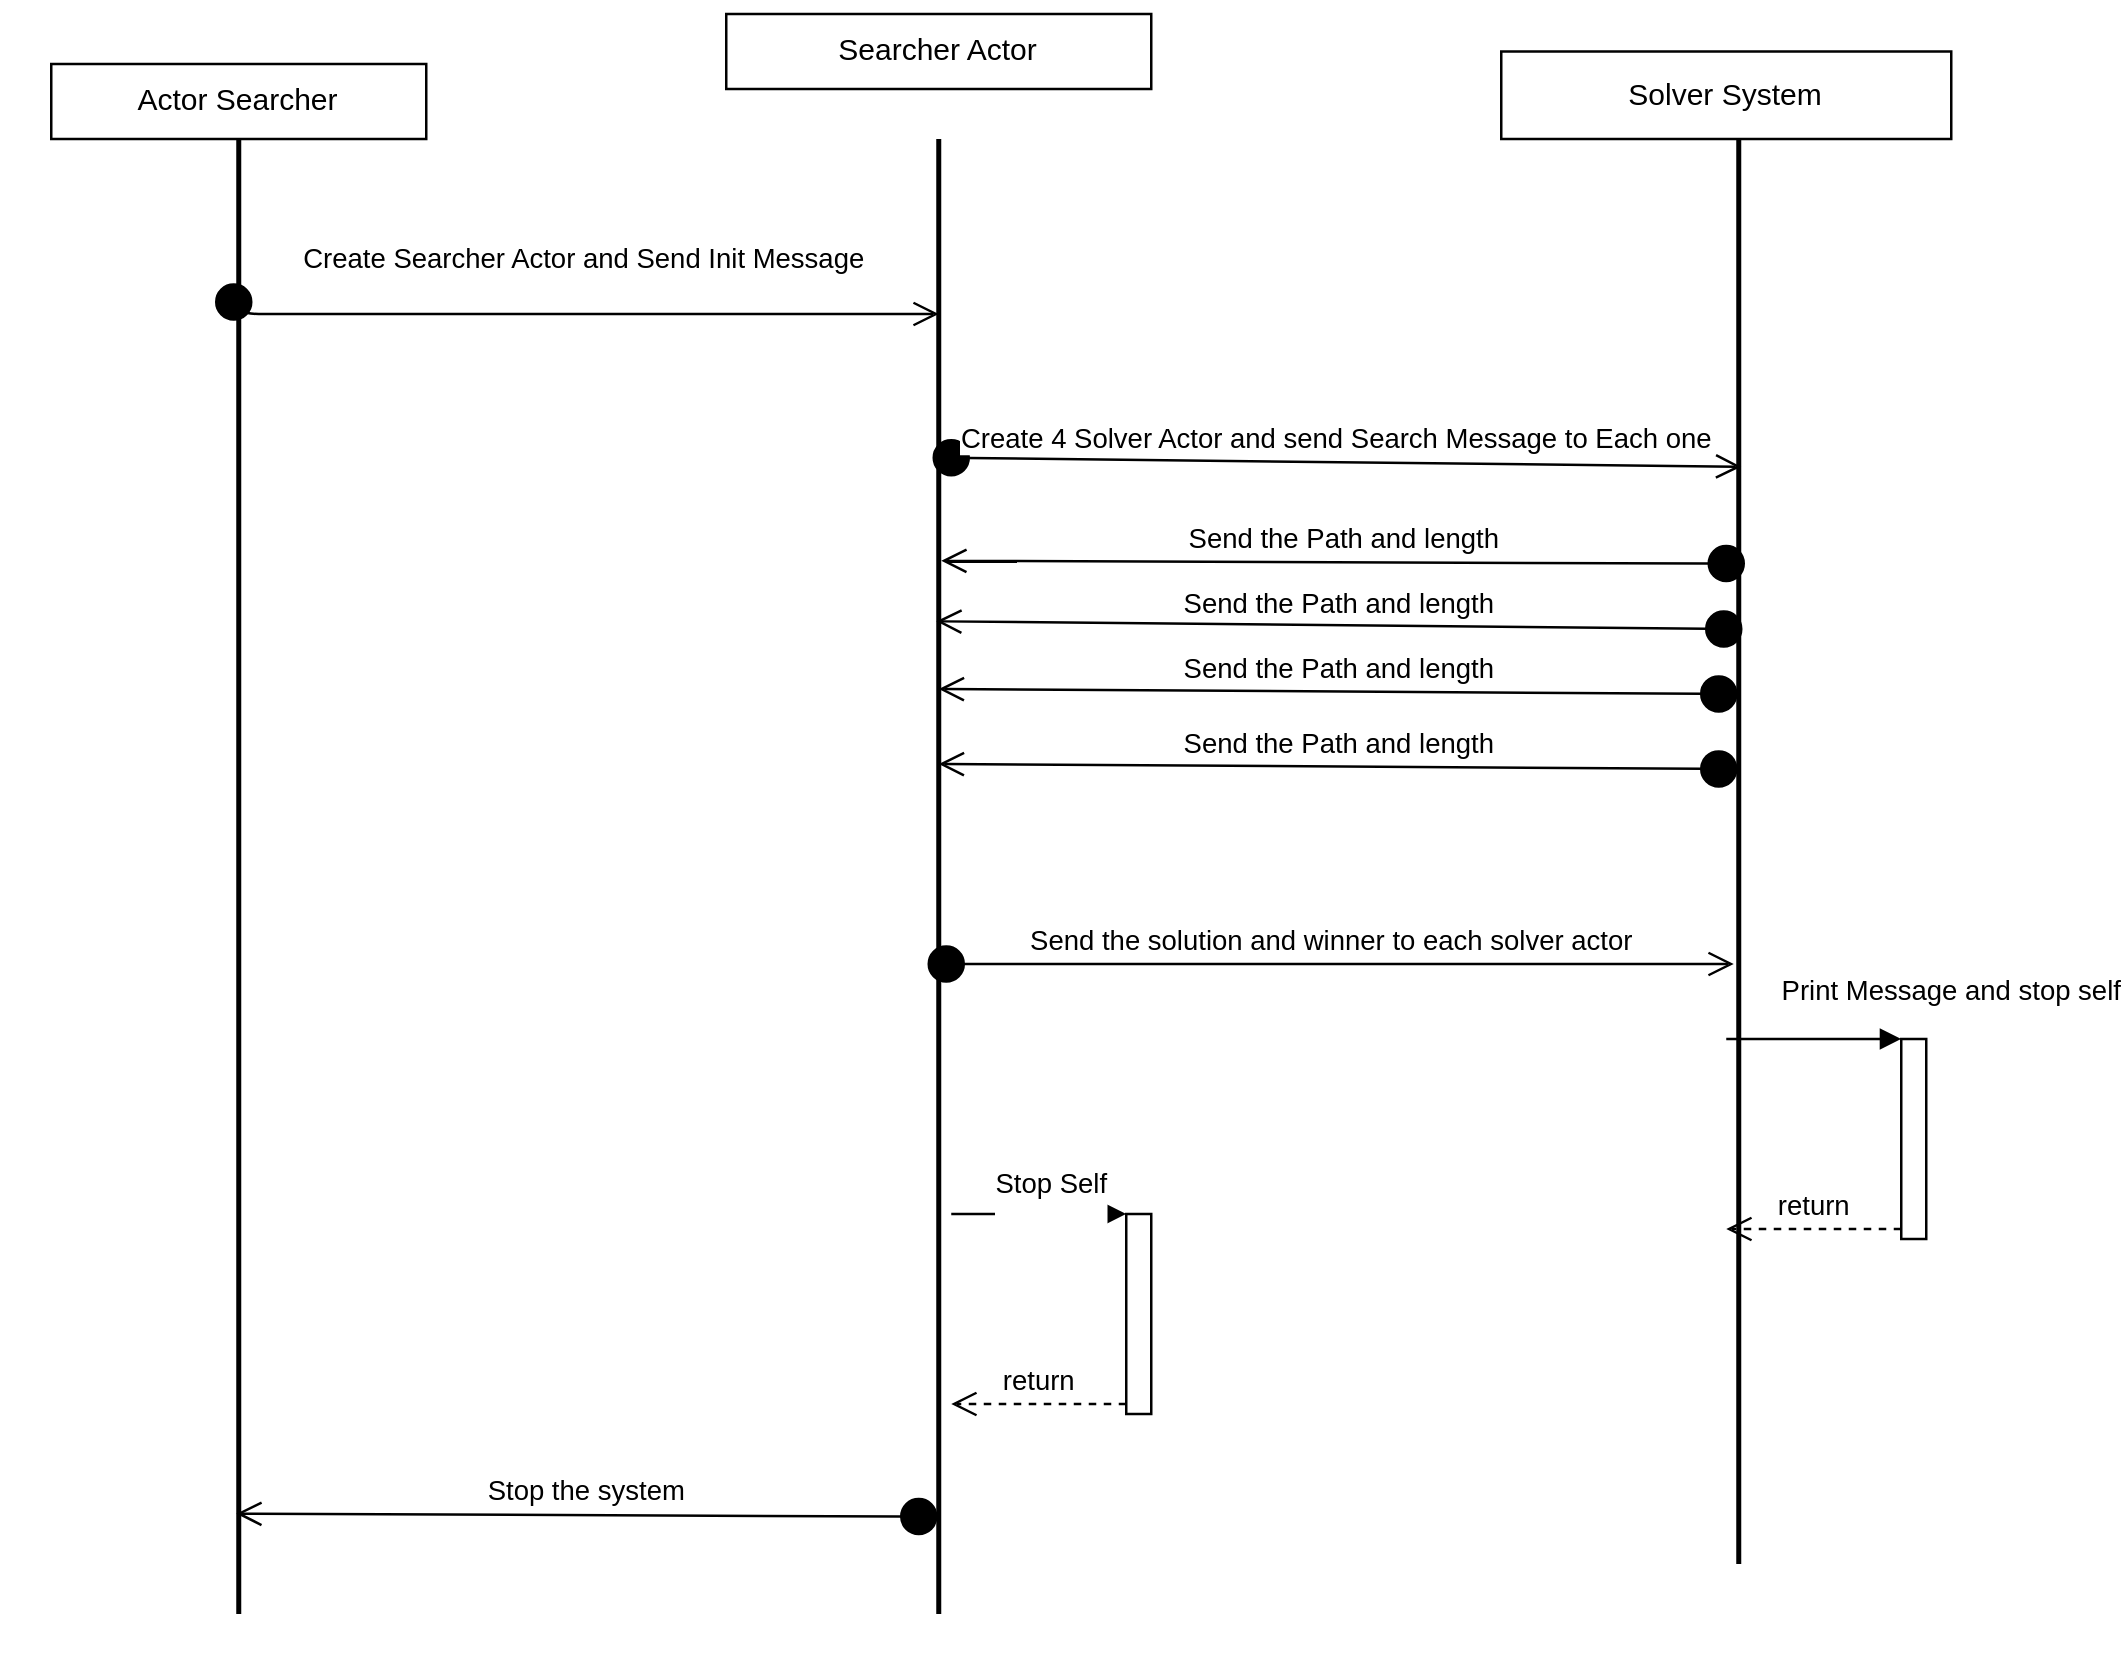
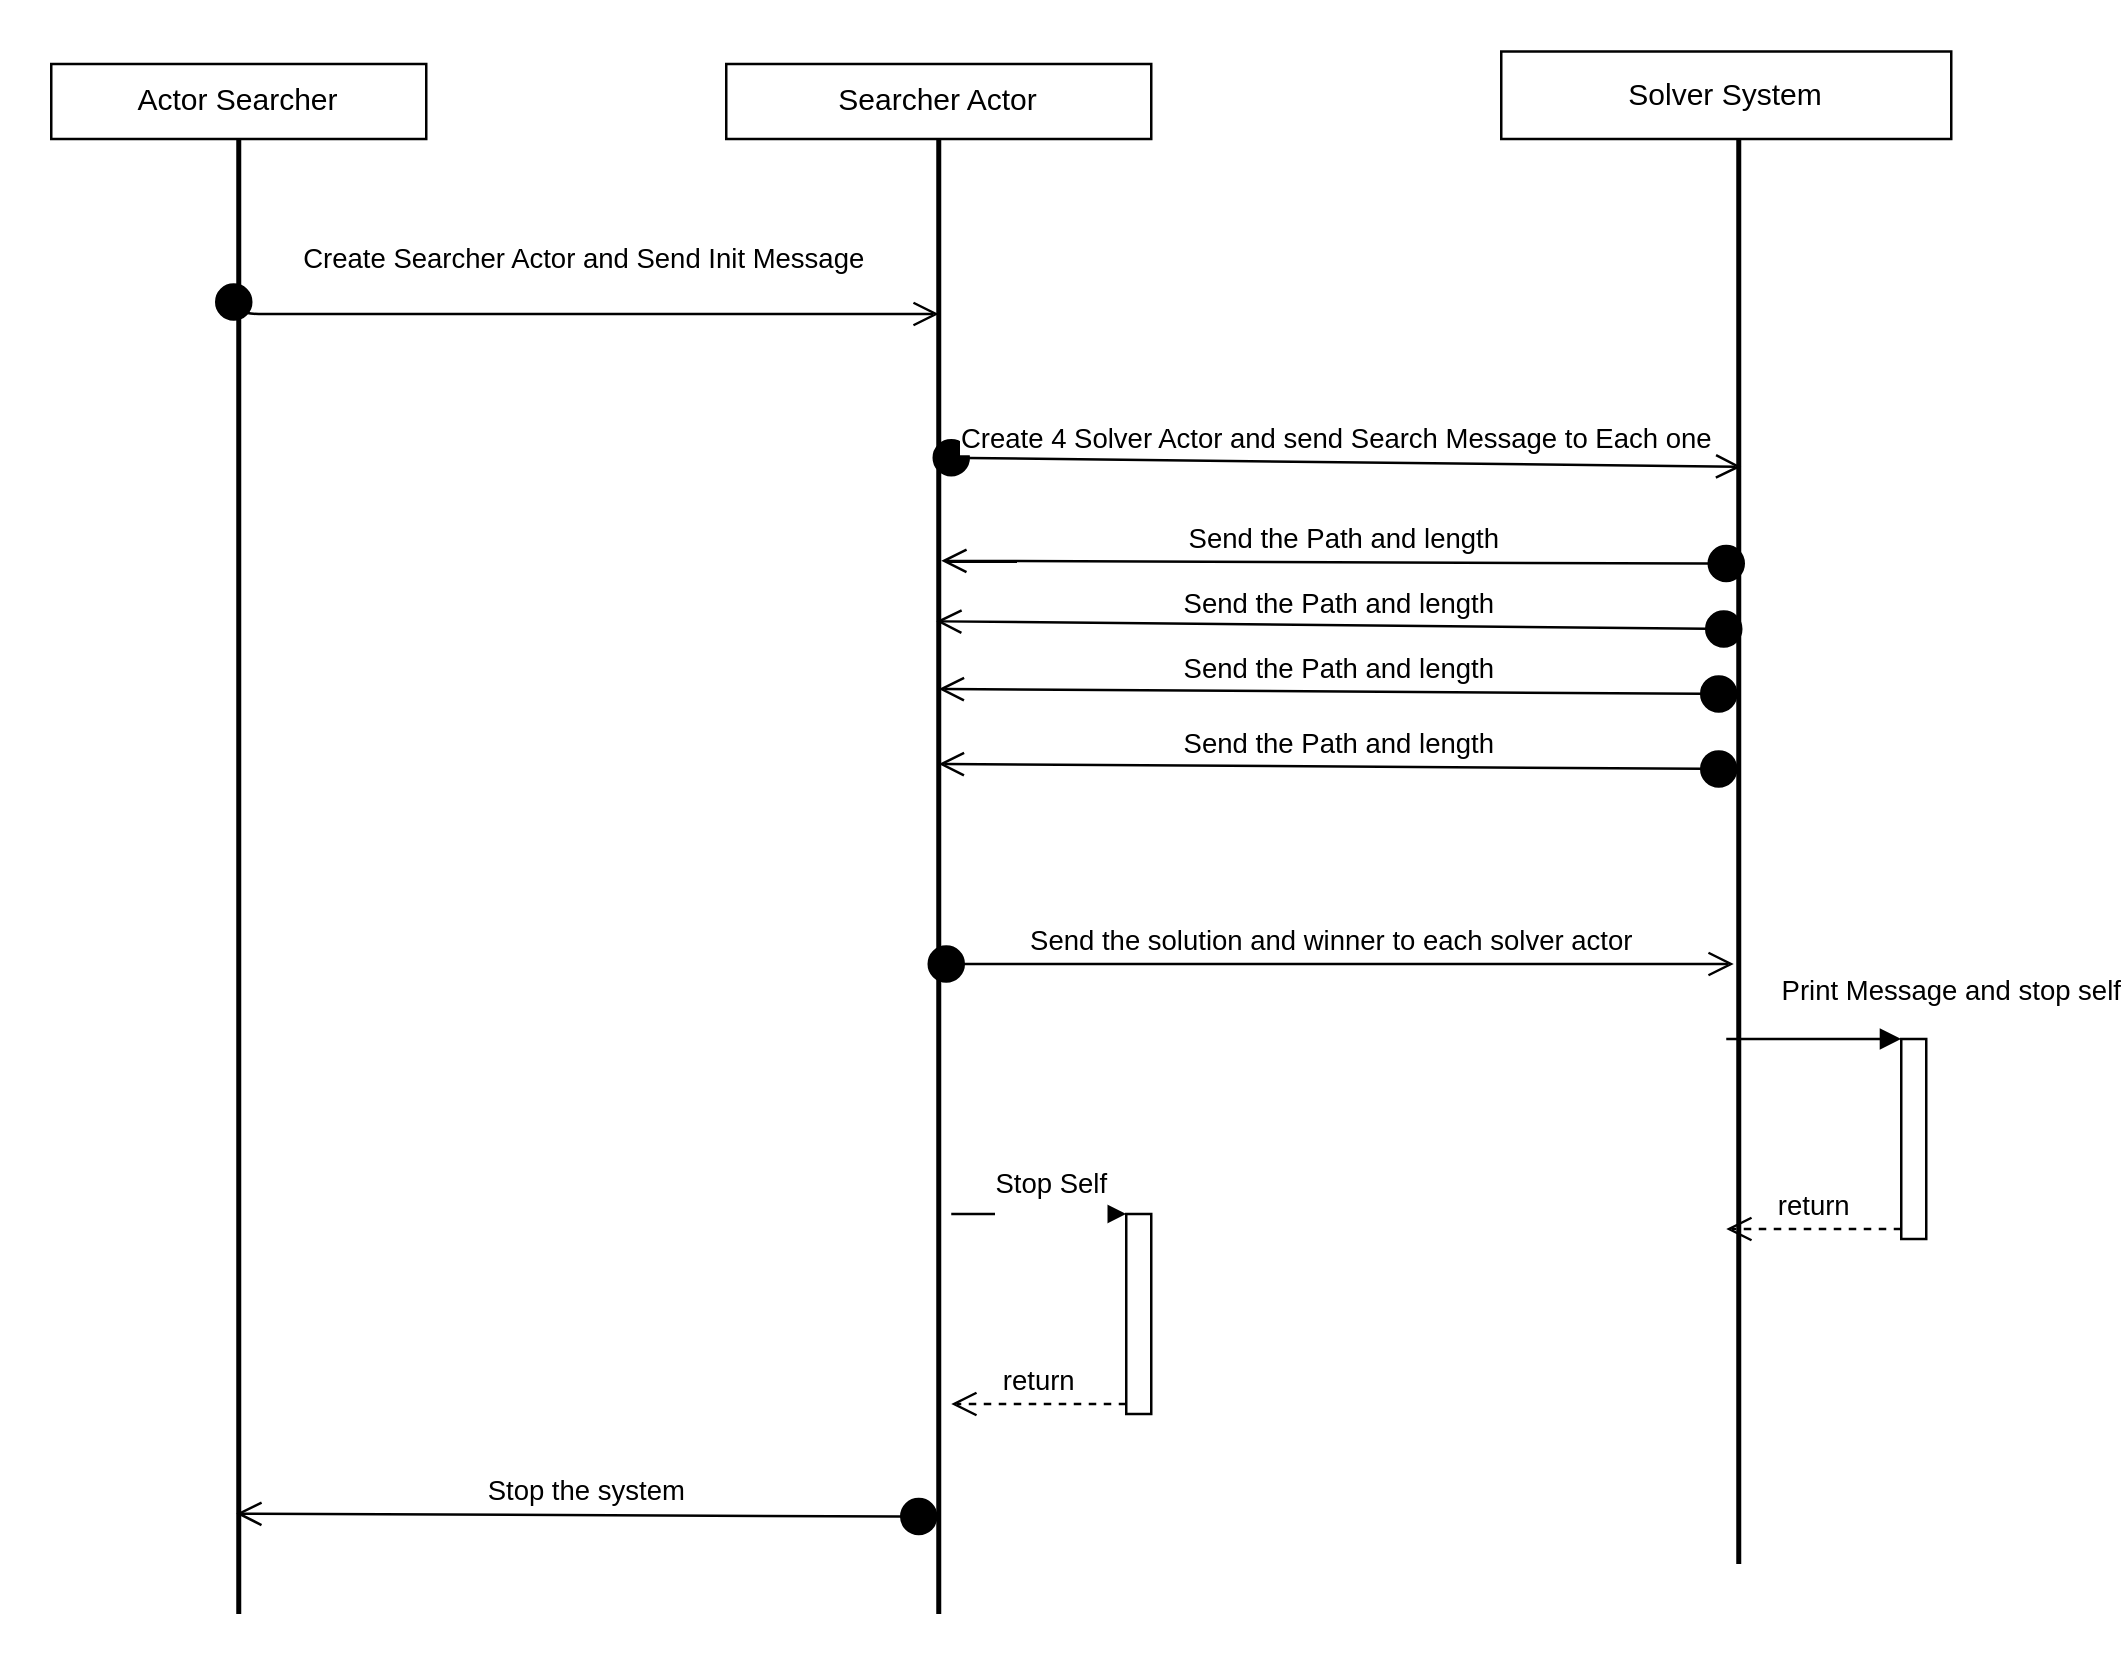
- <mxCell id="3" value="Searcher Actor" style="rounded=0;whiteSpace=wrap;html=1;" vertex="1" parent="1"><mxGeometry x="290" y="5" width="170" height="30" as="geometry" /></mxCell>
+ <mxCell id="3" value="Searcher Actor" style="rounded=0;whiteSpace=wrap;html=1;" vertex="1" parent="1"><mxGeometry x="290" y="25" width="170" height="30" as="geometry" /></mxCell>
